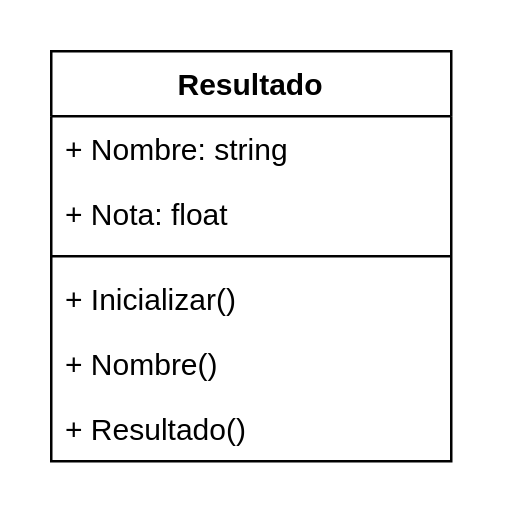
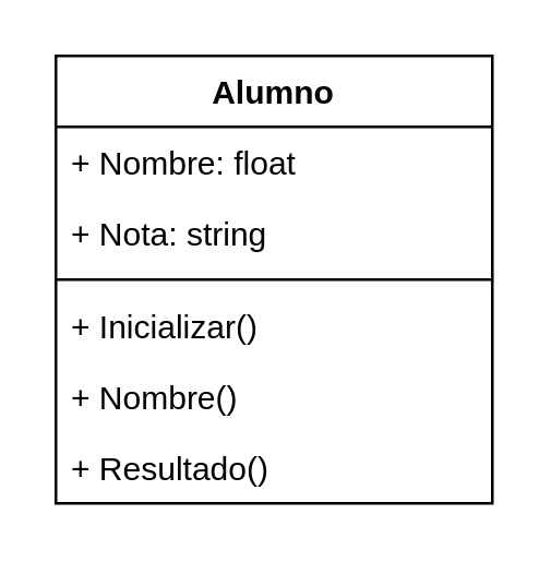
- <mxCell id="2" value="Resultado" style="swimlane;fontStyle=1;align=center;verticalAlign=top;childLayout=stackLayout;horizontal=1;startSize=26;horizontalStack=0;resizeParent=1;resizeParentMax=0;resizeLast=0;collapsible=1;marginBottom=0;" parent="1" vertex="1"><mxGeometry x="20" y="20" width="160" height="164" as="geometry" /></mxCell>
+ <mxCell id="2" value="Alumno" style="swimlane;fontStyle=1;align=center;verticalAlign=top;childLayout=stackLayout;horizontal=1;startSize=26;horizontalStack=0;resizeParent=1;resizeParentMax=0;resizeLast=0;collapsible=1;marginBottom=0;" parent="1" vertex="1"><mxGeometry x="20" y="20" width="160" height="164" as="geometry" /></mxCell>
- <mxCell id="3" value="+ Nombre: string" style="text;strokeColor=none;fillColor=none;align=left;verticalAlign=top;spacingLeft=4;spacingRight=4;overflow=hidden;rotatable=0;points=[[0,0.5],[1,0.5]];portConstraint=eastwest;" parent="2" vertex="1"><mxGeometry y="26" width="160" height="26" as="geometry" /></mxCell>
+ <mxCell id="3" value="+ Nombre: float" style="text;strokeColor=none;fillColor=none;align=left;verticalAlign=top;spacingLeft=4;spacingRight=4;overflow=hidden;rotatable=0;points=[[0,0.5],[1,0.5]];portConstraint=eastwest;" parent="2" vertex="1"><mxGeometry y="26" width="160" height="26" as="geometry" /></mxCell>
- <mxCell id="4" value="+ Nota: float" style="text;strokeColor=none;fillColor=none;align=left;verticalAlign=top;spacingLeft=4;spacingRight=4;overflow=hidden;rotatable=0;points=[[0,0.5],[1,0.5]];portConstraint=eastwest;" parent="2" vertex="1"><mxGeometry y="52" width="160" height="26" as="geometry" /></mxCell>
+ <mxCell id="4" value="+ Nota: string" style="text;strokeColor=none;fillColor=none;align=left;verticalAlign=top;spacingLeft=4;spacingRight=4;overflow=hidden;rotatable=0;points=[[0,0.5],[1,0.5]];portConstraint=eastwest;" parent="2" vertex="1"><mxGeometry y="52" width="160" height="26" as="geometry" /></mxCell>
